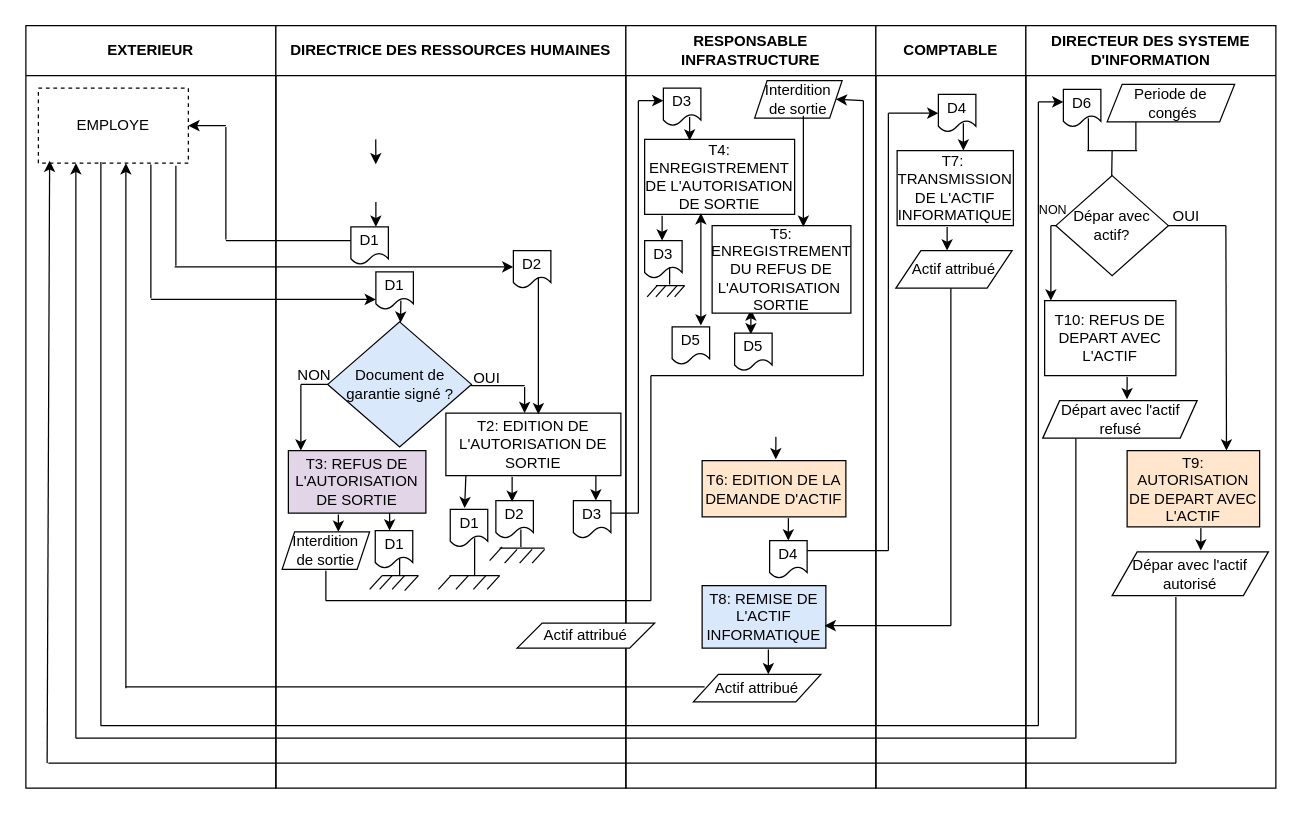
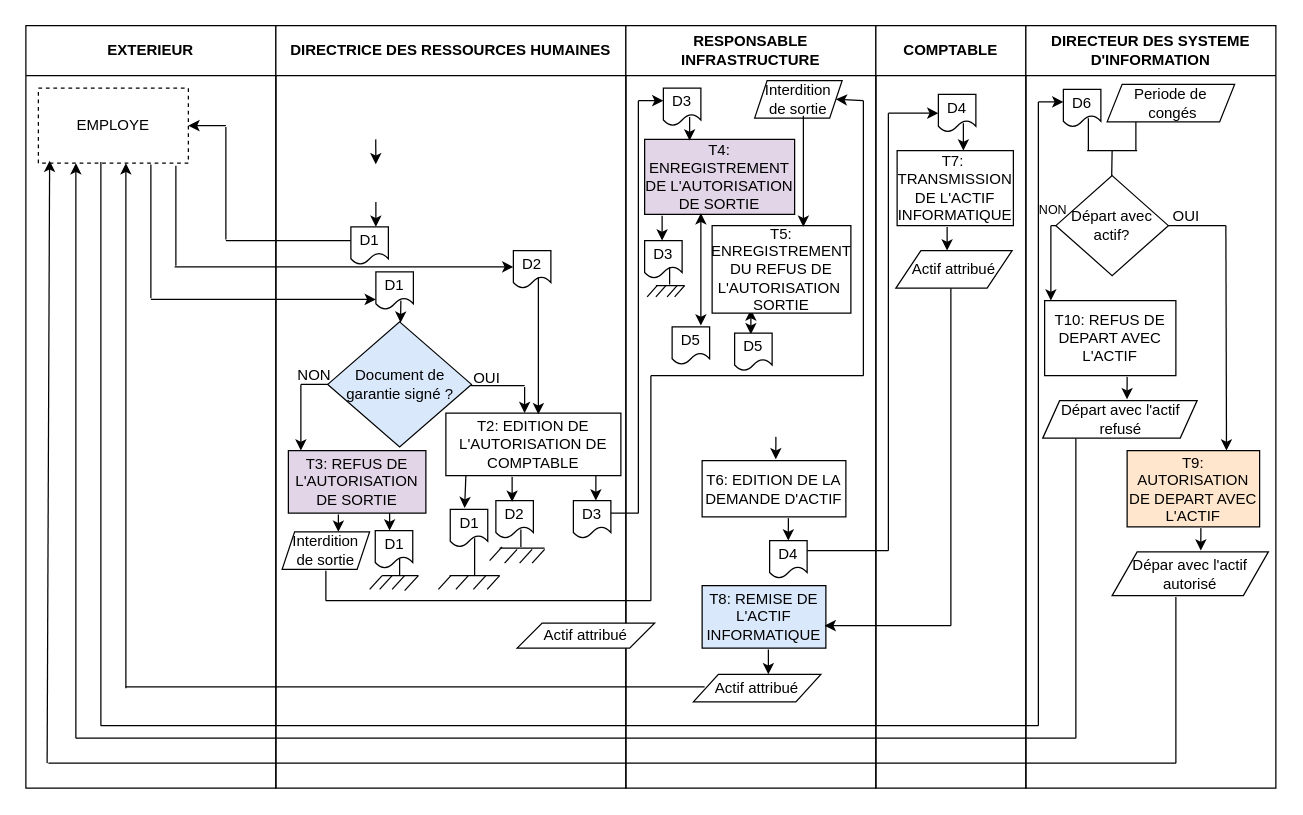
- <mxCell id="59" value="T4: ENREGISTREMENT DE L'AUTORISATION DE SORTIE" style="rounded=0;whiteSpace=wrap;html=1;" vertex="1" parent="46"><mxGeometry x="15" y="91" width="120" height="60" as="geometry" /></mxCell>
+ <mxCell id="59" value="T4: ENREGISTREMENT DE L'AUTORISATION DE SORTIE" style="rounded=0;whiteSpace=wrap;html=1;fillColor=#e1d5e7;" vertex="1" parent="46"><mxGeometry x="15" y="91" width="120" height="60" as="geometry" /></mxCell>
- <mxCell id="85" value="Dépar avec actif?" style="rhombus;whiteSpace=wrap;html=1;" parent="82" vertex="1"><mxGeometry x="24" y="120" width="90" height="80" as="geometry" /></mxCell>
+ <mxCell id="85" value="Départ avec actif?" style="rhombus;whiteSpace=wrap;html=1;" parent="82" vertex="1"><mxGeometry x="24" y="120" width="90" height="80" as="geometry" /></mxCell>
- <mxCell id="22" value="T2: EDITION DE L'AUTORISATION DE SORTIE" style="rounded=0;whiteSpace=wrap;html=1;" parent="17" vertex="1"><mxGeometry x="136" y="310" width="140" height="50" as="geometry" /></mxCell>
+ <mxCell id="22" value="T2: EDITION DE L'AUTORISATION DE COMPTABLE" style="rounded=0;whiteSpace=wrap;html=1;" parent="17" vertex="1"><mxGeometry x="136" y="310" width="140" height="50" as="geometry" /></mxCell>
- <mxCell id="50" value="T6: EDITION DE LA DEMANDE D'ACTIF" style="rounded=0;whiteSpace=wrap;html=1;fillColor=#ffe6cc;" parent="46" vertex="1"><mxGeometry x="61" y="348" width="115" height="45" as="geometry" /></mxCell>
+ <mxCell id="50" value="T6: EDITION DE LA DEMANDE D'ACTIF" style="rounded=0;whiteSpace=wrap;html=1;" parent="46" vertex="1"><mxGeometry x="61" y="348" width="115" height="45" as="geometry" /></mxCell>
